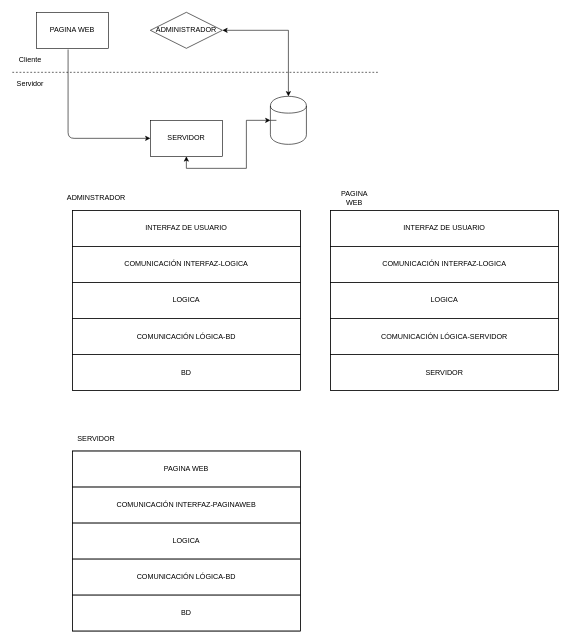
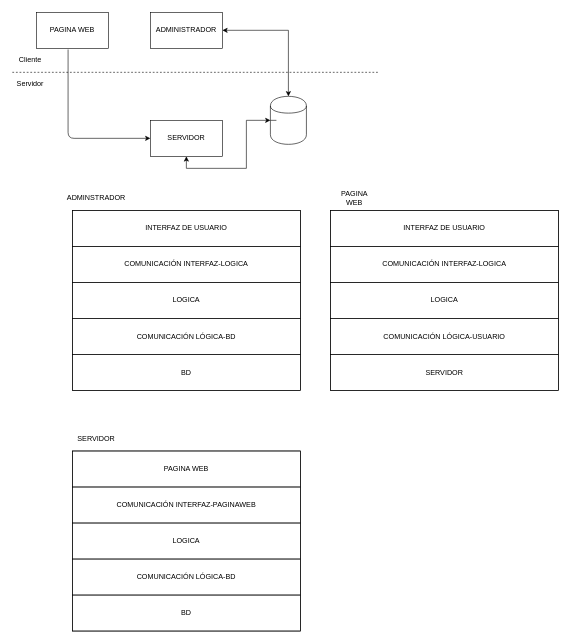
- <mxCell id="9" value="ADMINISTRADOR" style="rhombus;whiteSpace=wrap;html=1;" vertex="1" parent="1"><mxGeometry x="250" y="20" width="120" height="60" as="geometry" /></mxCell>
+ <mxCell id="9" value="ADMINISTRADOR" style="rounded=0;whiteSpace=wrap;html=1;" vertex="1" parent="1"><mxGeometry x="250" y="20" width="120" height="60" as="geometry" /></mxCell>
- <mxCell id="26" value="COMUNICACIÓN LÓGICA-SERVIDOR" style="rounded=0;whiteSpace=wrap;html=1;fillColor=none;" vertex="1" parent="1"><mxGeometry x="550.227" y="530" width="380" height="60" as="geometry" /></mxCell>
+ <mxCell id="26" value="COMUNICACIÓN LÓGICA-USUARIO" style="rounded=0;whiteSpace=wrap;html=1;fillColor=none;" vertex="1" parent="1"><mxGeometry x="550.227" y="530" width="380" height="60" as="geometry" /></mxCell>
